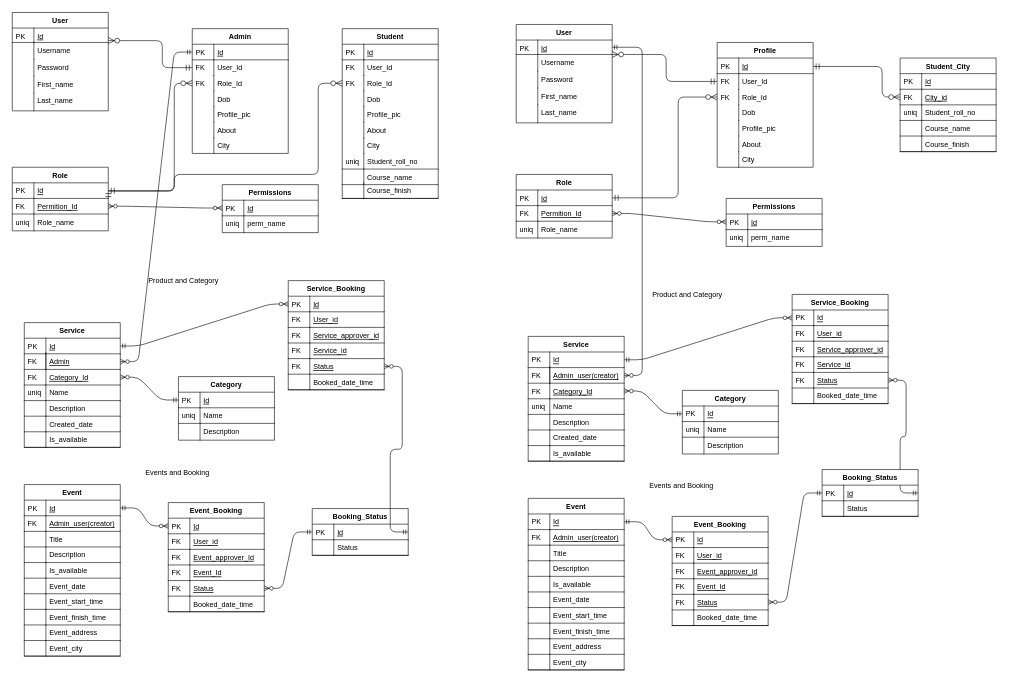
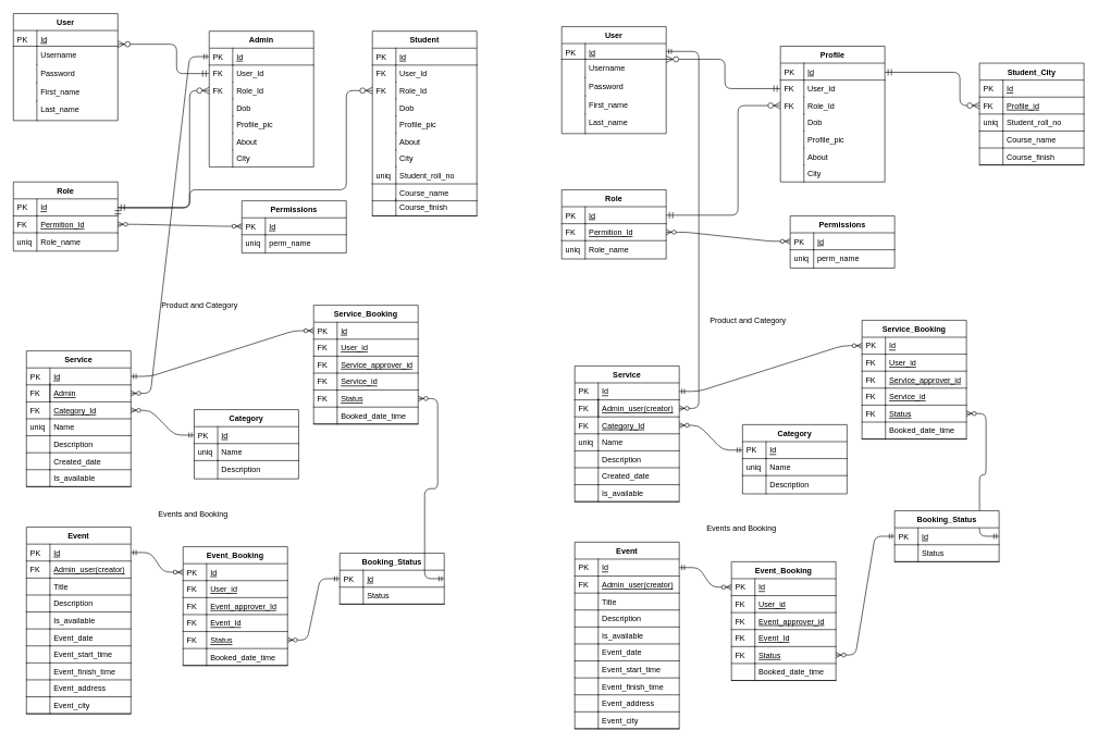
- <mxCell id="24" value="City_id" style="shape=partialRectangle;top=0;left=0;right=0;bottom=1;align=left;verticalAlign=top;fillColor=none;spacingLeft=40;spacingRight=4;overflow=hidden;rotatable=0;points=[[0,0.5],[1,0.5]];portConstraint=eastwest;dropTarget=0;rounded=0;shadow=0;strokeWidth=1;fontStyle=4" parent="21" vertex="1"><mxGeometry y="52" width="160" height="26" as="geometry" /></mxCell>
+ <mxCell id="24" value="Profile_id" style="shape=partialRectangle;top=0;left=0;right=0;bottom=1;align=left;verticalAlign=top;fillColor=none;spacingLeft=40;spacingRight=4;overflow=hidden;rotatable=0;points=[[0,0.5],[1,0.5]];portConstraint=eastwest;dropTarget=0;rounded=0;shadow=0;strokeWidth=1;fontStyle=4" parent="21" vertex="1"><mxGeometry y="52" width="160" height="26" as="geometry" /></mxCell>
